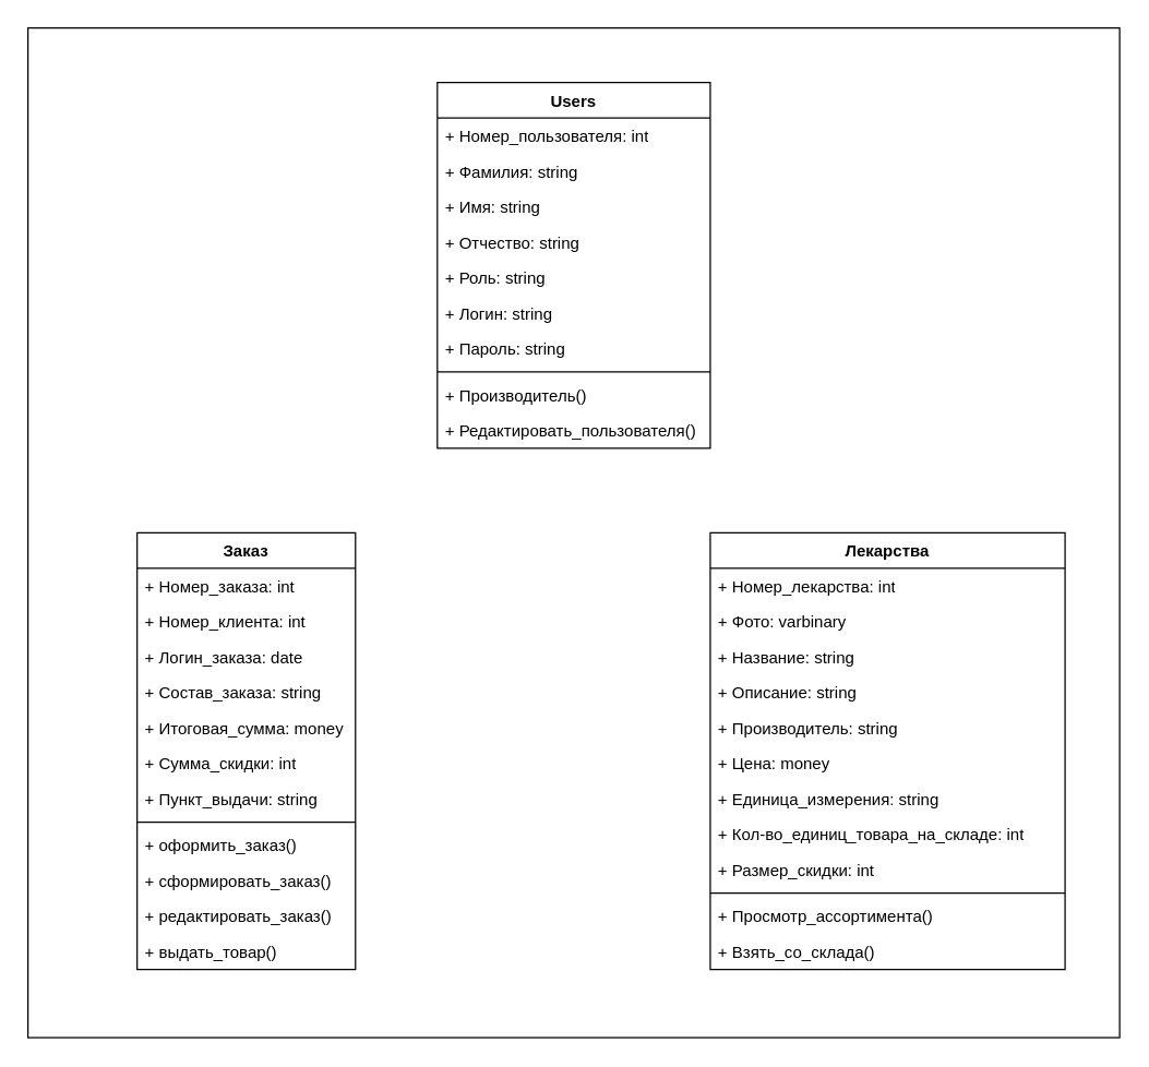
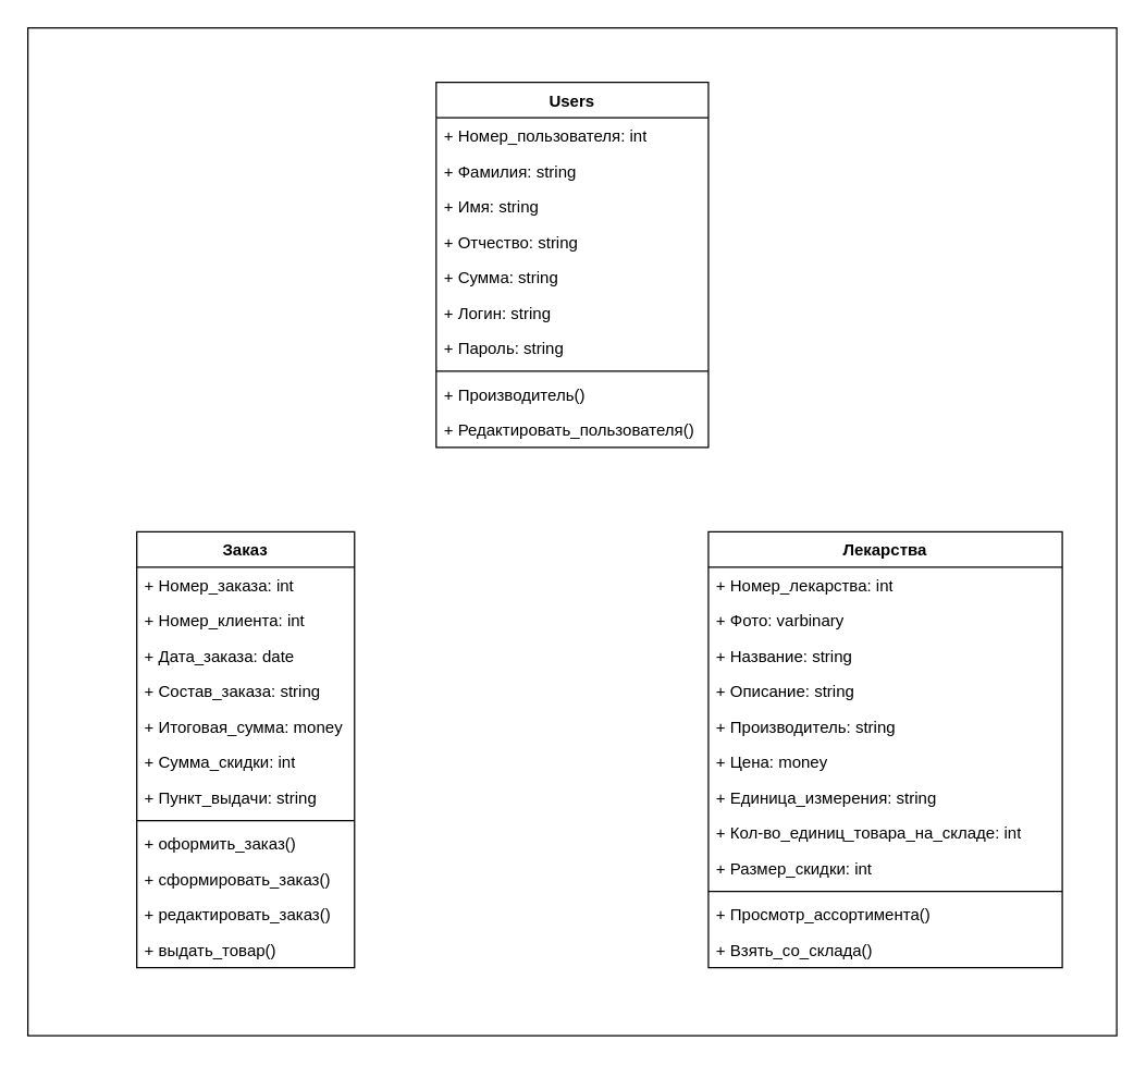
- <mxCell id="34" value="+ Роль: string&amp;nbsp;" style="text;strokeColor=none;fillColor=none;align=left;verticalAlign=top;spacingLeft=4;spacingRight=4;overflow=hidden;rotatable=0;points=[[0,0.5],[1,0.5]];portConstraint=eastwest;whiteSpace=wrap;html=1;" vertex="1" parent="29"><mxGeometry y="130" width="200" height="26" as="geometry" /></mxCell>
+ <mxCell id="34" value="+ Сумма: string&amp;nbsp;" style="text;strokeColor=none;fillColor=none;align=left;verticalAlign=top;spacingLeft=4;spacingRight=4;overflow=hidden;rotatable=0;points=[[0,0.5],[1,0.5]];portConstraint=eastwest;whiteSpace=wrap;html=1;" vertex="1" parent="29"><mxGeometry y="130" width="200" height="26" as="geometry" /></mxCell>
- <mxCell id="6" value="+ Логин_заказа: date" style="text;strokeColor=none;fillColor=none;align=left;verticalAlign=top;spacingLeft=4;spacingRight=4;overflow=hidden;rotatable=0;points=[[0,0.5],[1,0.5]];portConstraint=eastwest;whiteSpace=wrap;html=1;" vertex="1" parent="3"><mxGeometry y="78" width="160" height="26" as="geometry" /></mxCell>
+ <mxCell id="6" value="+ Дата_заказа: date" style="text;strokeColor=none;fillColor=none;align=left;verticalAlign=top;spacingLeft=4;spacingRight=4;overflow=hidden;rotatable=0;points=[[0,0.5],[1,0.5]];portConstraint=eastwest;whiteSpace=wrap;html=1;" vertex="1" parent="3"><mxGeometry y="78" width="160" height="26" as="geometry" /></mxCell>
